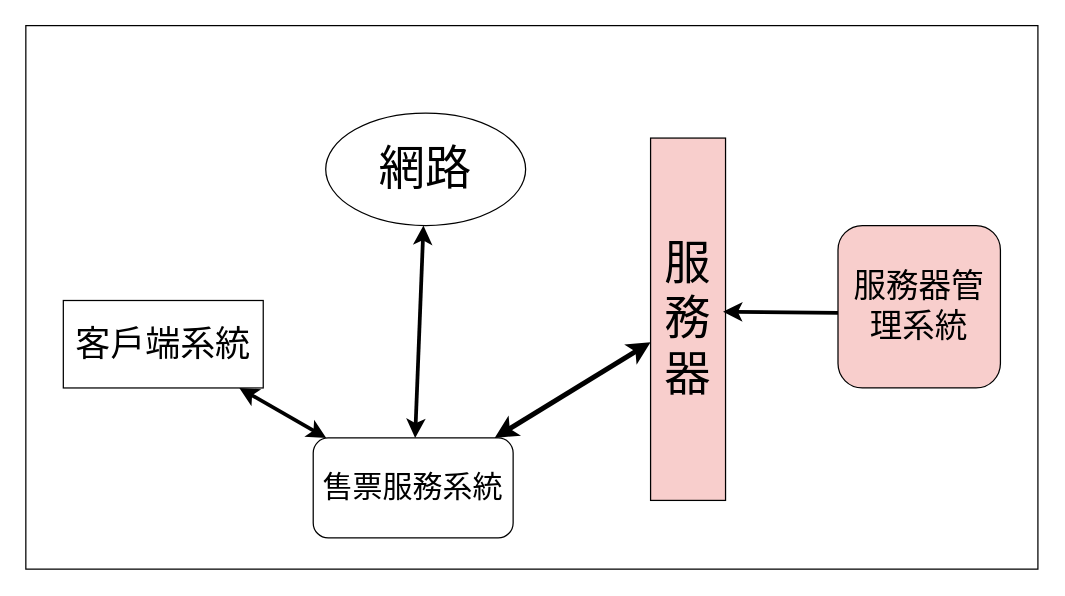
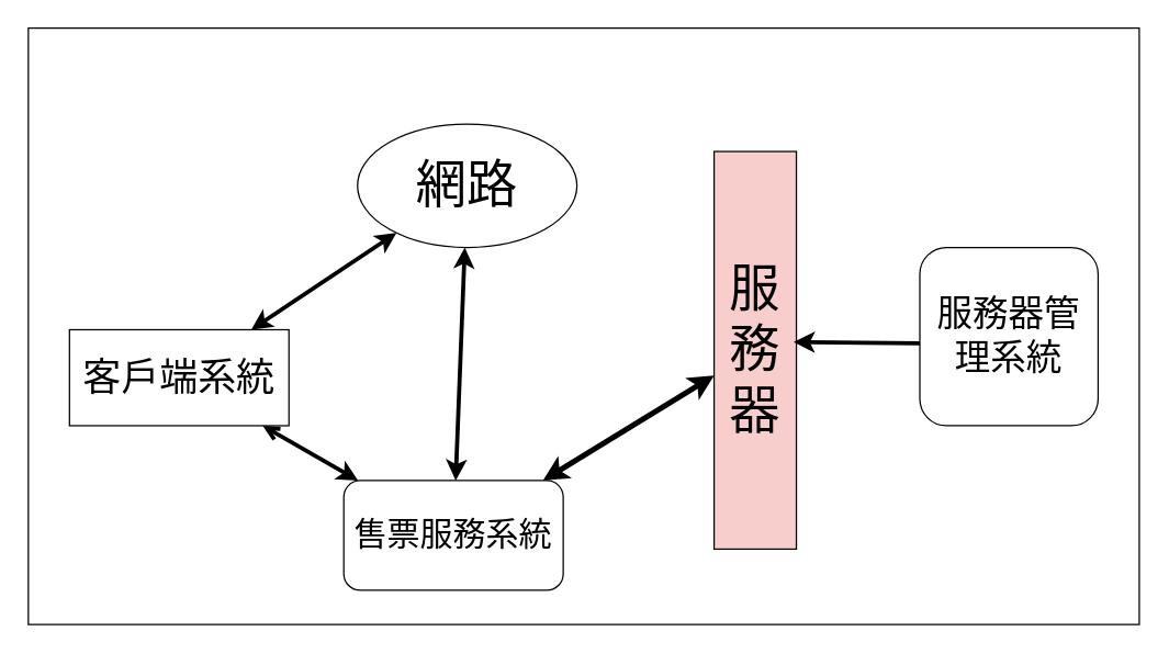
+ <mxCell id="11" value="" style="endArrow=classic;startArrow=classic;html=1;rounded=0;strokeWidth=3;" parent="1" source="4" target="3" edge="1"><mxGeometry width="50" height="50" relative="1" as="geometry"><mxPoint x="160" y="190" as="sourcePoint" /><mxPoint x="210" y="140" as="targetPoint" /></mxGeometry></mxCell>
- <mxCell id="7" value="&lt;font style=&quot;font-size: 26px;&quot;&gt;服務器管理系統&lt;/font&gt;" style="rounded=1;whiteSpace=wrap;html=1;fillColor=#f8cecc;" parent="1" vertex="1"><mxGeometry x="670" y="180" width="130" height="130" as="geometry" /></mxCell>
+ <mxCell id="7" value="&lt;font style=&quot;font-size: 26px;&quot;&gt;服務器管理系統&lt;/font&gt;" style="rounded=1;whiteSpace=wrap;html=1;" parent="1" vertex="1"><mxGeometry x="670" y="180" width="130" height="130" as="geometry" /></mxCell>
- <mxCell id="12" value="" style="endArrow=classic;startArrow=classic;html=1;rounded=0;strokeWidth=3;" parent="1" source="5" target="4" edge="1"><mxGeometry width="50" height="50" relative="1" as="geometry"><mxPoint x="160" y="380" as="sourcePoint" /><mxPoint x="210" y="330" as="targetPoint" /></mxGeometry></mxCell>
+ <mxCell id="12" value="" style="endArrow=open;startArrow=classic;html=1;rounded=0;strokeWidth=3;" parent="1" source="5" target="4" edge="1"><mxGeometry width="50" height="50" relative="1" as="geometry"><mxPoint x="160" y="380" as="sourcePoint" /><mxPoint x="210" y="330" as="targetPoint" /></mxGeometry></mxCell>
